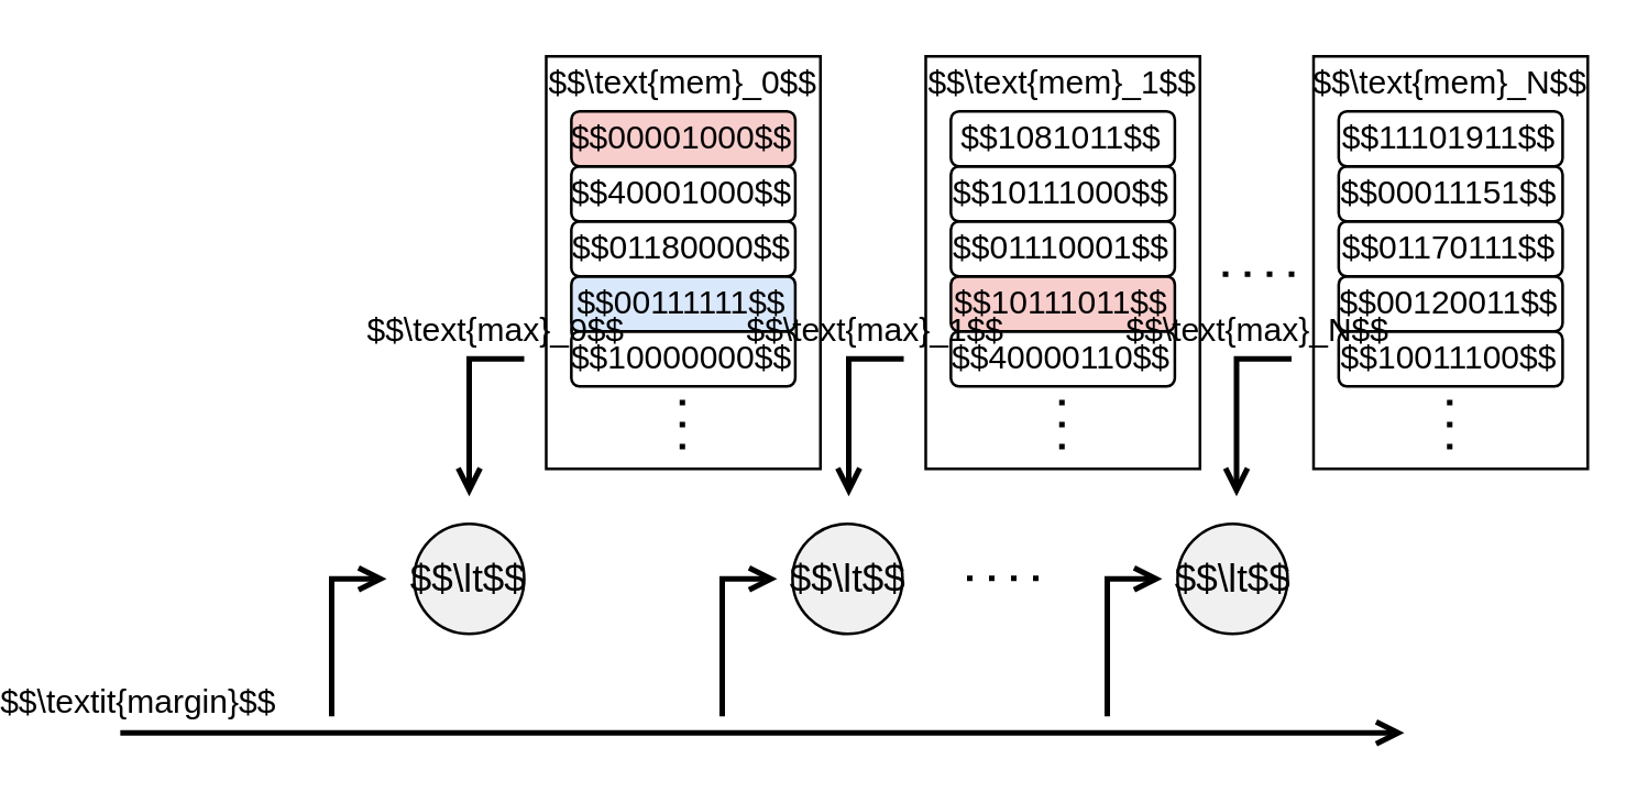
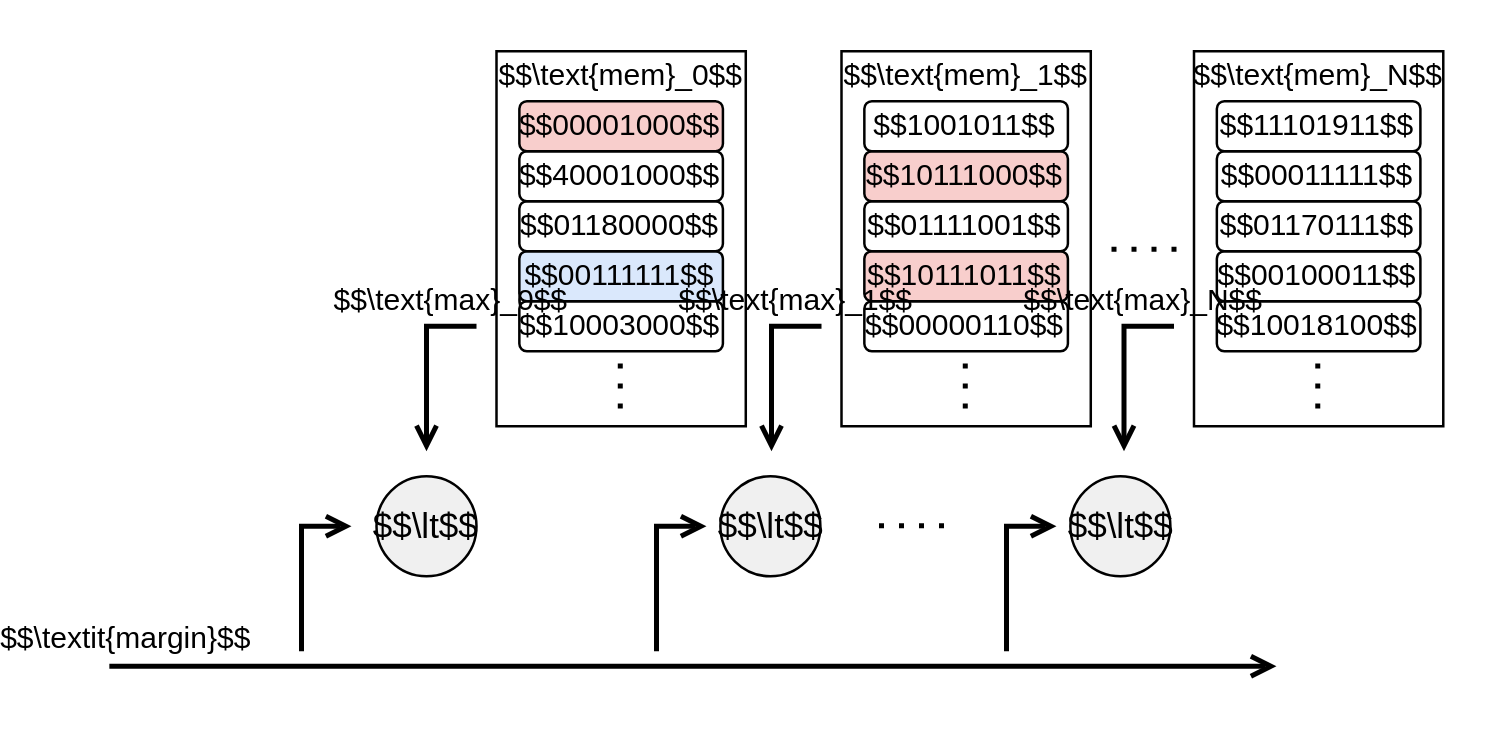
- <mxCell id="43" value="$$1081011$$" style="rounded=1;whiteSpace=wrap;html=1;" vertex="1" parent="1"><mxGeometry x="345.14" y="40" width="81.42" height="20" as="geometry" /></mxCell>
+ <mxCell id="43" value="$$1001011$$" style="rounded=1;whiteSpace=wrap;html=1;" vertex="1" parent="1"><mxGeometry x="345.14" y="40" width="81.42" height="20" as="geometry" /></mxCell>
- <mxCell id="16" value="$$10111000$$" style="rounded=1;whiteSpace=wrap;html=1;" vertex="1" parent="1"><mxGeometry x="345.14" y="60" width="81.42" height="20" as="geometry" /></mxCell>
+ <mxCell id="16" value="$$10111000$$" style="rounded=1;whiteSpace=wrap;html=1;fillColor=#f8cecc;" vertex="1" parent="1"><mxGeometry x="345.14" y="60" width="81.42" height="20" as="geometry" /></mxCell>
- <mxCell id="26" value="$$00011151$$" style="rounded=1;whiteSpace=wrap;html=1;" vertex="1" parent="1"><mxGeometry x="486.14" y="60" width="81.42" height="20" as="geometry" /></mxCell>
+ <mxCell id="26" value="$$00011111$$" style="rounded=1;whiteSpace=wrap;html=1;" vertex="1" parent="1"><mxGeometry x="486.14" y="60" width="81.42" height="20" as="geometry" /></mxCell>
- <mxCell id="15" value="$$01110001$$" style="rounded=1;whiteSpace=wrap;html=1;" vertex="1" parent="1"><mxGeometry x="345.14" y="80" width="81.42" height="20" as="geometry" /></mxCell>
+ <mxCell id="15" value="$$01111001$$" style="rounded=1;whiteSpace=wrap;html=1;" vertex="1" parent="1"><mxGeometry x="345.14" y="80" width="81.42" height="20" as="geometry" /></mxCell>
- <mxCell id="24" value="$$00120011$$" style="rounded=1;whiteSpace=wrap;html=1;" vertex="1" parent="1"><mxGeometry x="486.14" y="100" width="81.42" height="20" as="geometry" /></mxCell>
+ <mxCell id="24" value="$$00100011$$" style="rounded=1;whiteSpace=wrap;html=1;" vertex="1" parent="1"><mxGeometry x="486.14" y="100" width="81.42" height="20" as="geometry" /></mxCell>
- <mxCell id="3" value="$$10000000$$" style="rounded=1;whiteSpace=wrap;html=1;" vertex="1" parent="1"><mxGeometry x="207.14" y="120" width="81.42" height="20" as="geometry" /></mxCell>
+ <mxCell id="3" value="$$10003000$$" style="rounded=1;whiteSpace=wrap;html=1;" vertex="1" parent="1"><mxGeometry x="207.14" y="120" width="81.42" height="20" as="geometry" /></mxCell>
- <mxCell id="13" value="$$40000110$$" style="rounded=1;whiteSpace=wrap;html=1;" vertex="1" parent="1"><mxGeometry x="345.14" y="120" width="81.42" height="20" as="geometry" /></mxCell>
+ <mxCell id="13" value="$$00000110$$" style="rounded=1;whiteSpace=wrap;html=1;" vertex="1" parent="1"><mxGeometry x="345.14" y="120" width="81.42" height="20" as="geometry" /></mxCell>
- <mxCell id="23" value="$$10011100$$" style="rounded=1;whiteSpace=wrap;html=1;" vertex="1" parent="1"><mxGeometry x="486.14" y="120" width="81.42" height="20" as="geometry" /></mxCell>
+ <mxCell id="23" value="$$10018100$$" style="rounded=1;whiteSpace=wrap;html=1;" vertex="1" parent="1"><mxGeometry x="486.14" y="120" width="81.42" height="20" as="geometry" /></mxCell>
